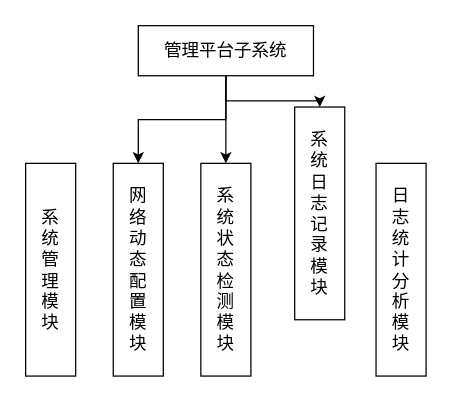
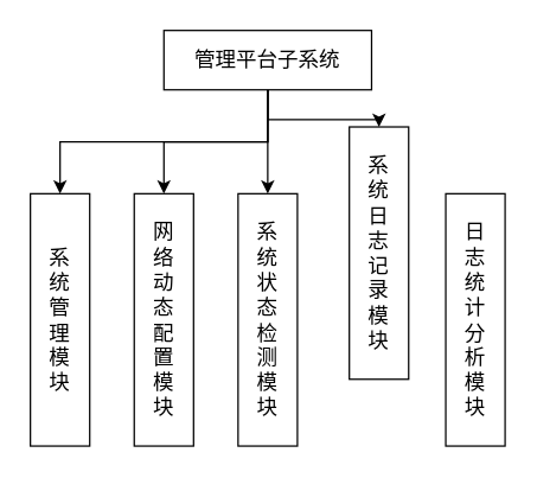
+ <mxCell id="5" style="edgeStyle=orthogonalEdgeStyle;rounded=0;orthogonalLoop=1;jettySize=auto;html=1;exitX=0.5;exitY=1;exitDx=0;exitDy=0;entryX=0.5;entryY=0;entryDx=0;entryDy=0;" edge="1" parent="1" source="6" target="10"><mxGeometry relative="1" as="geometry" /></mxCell>
